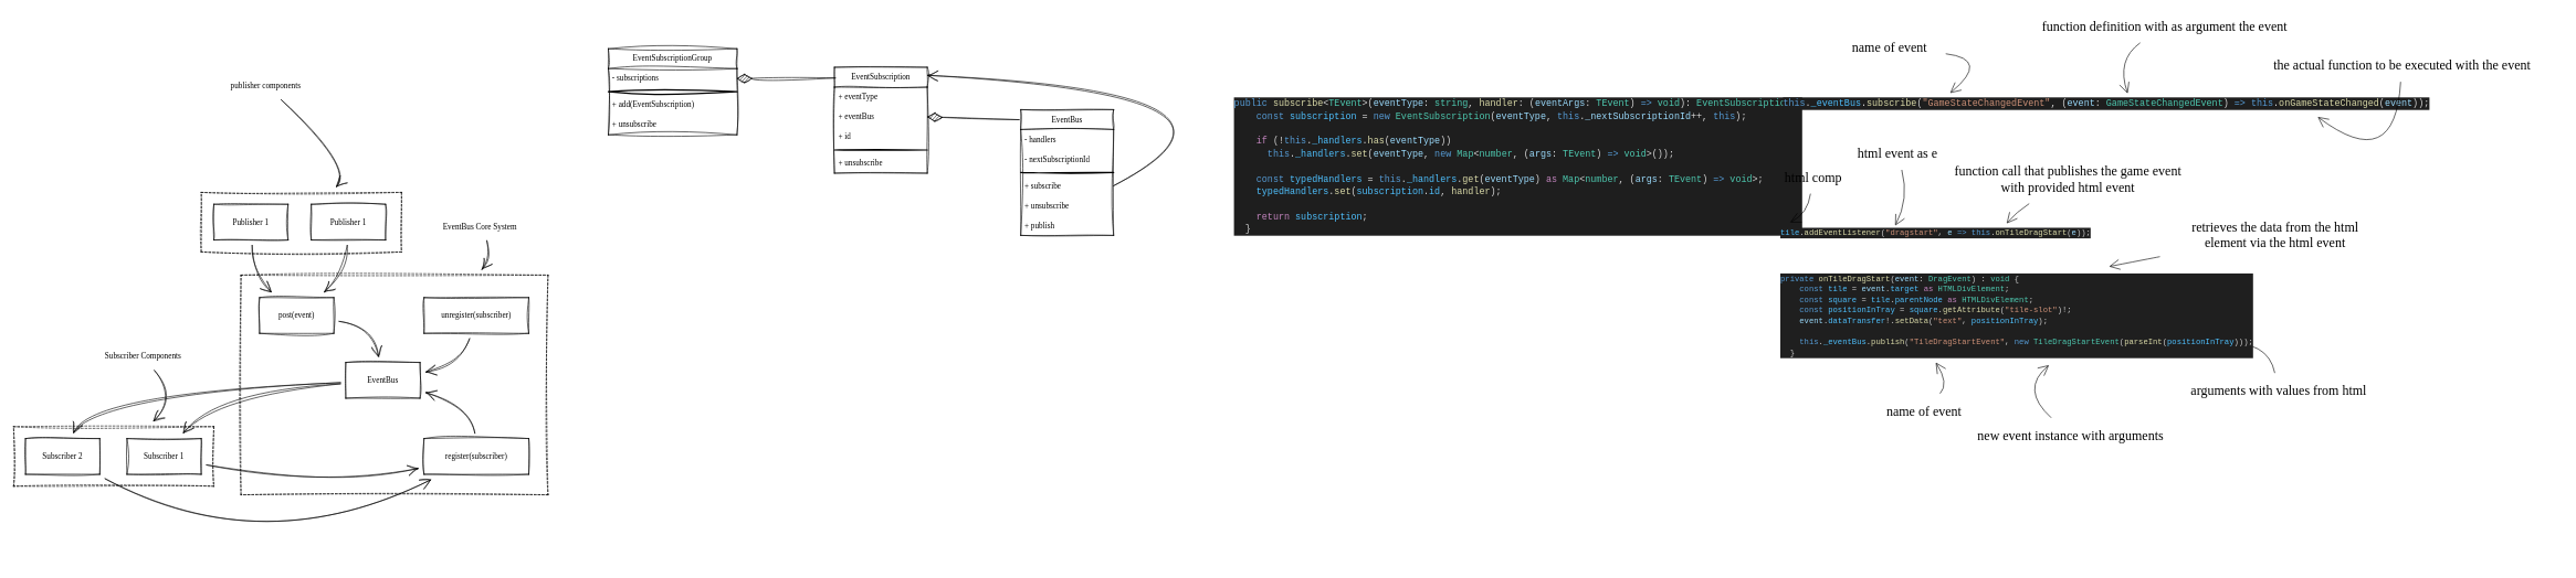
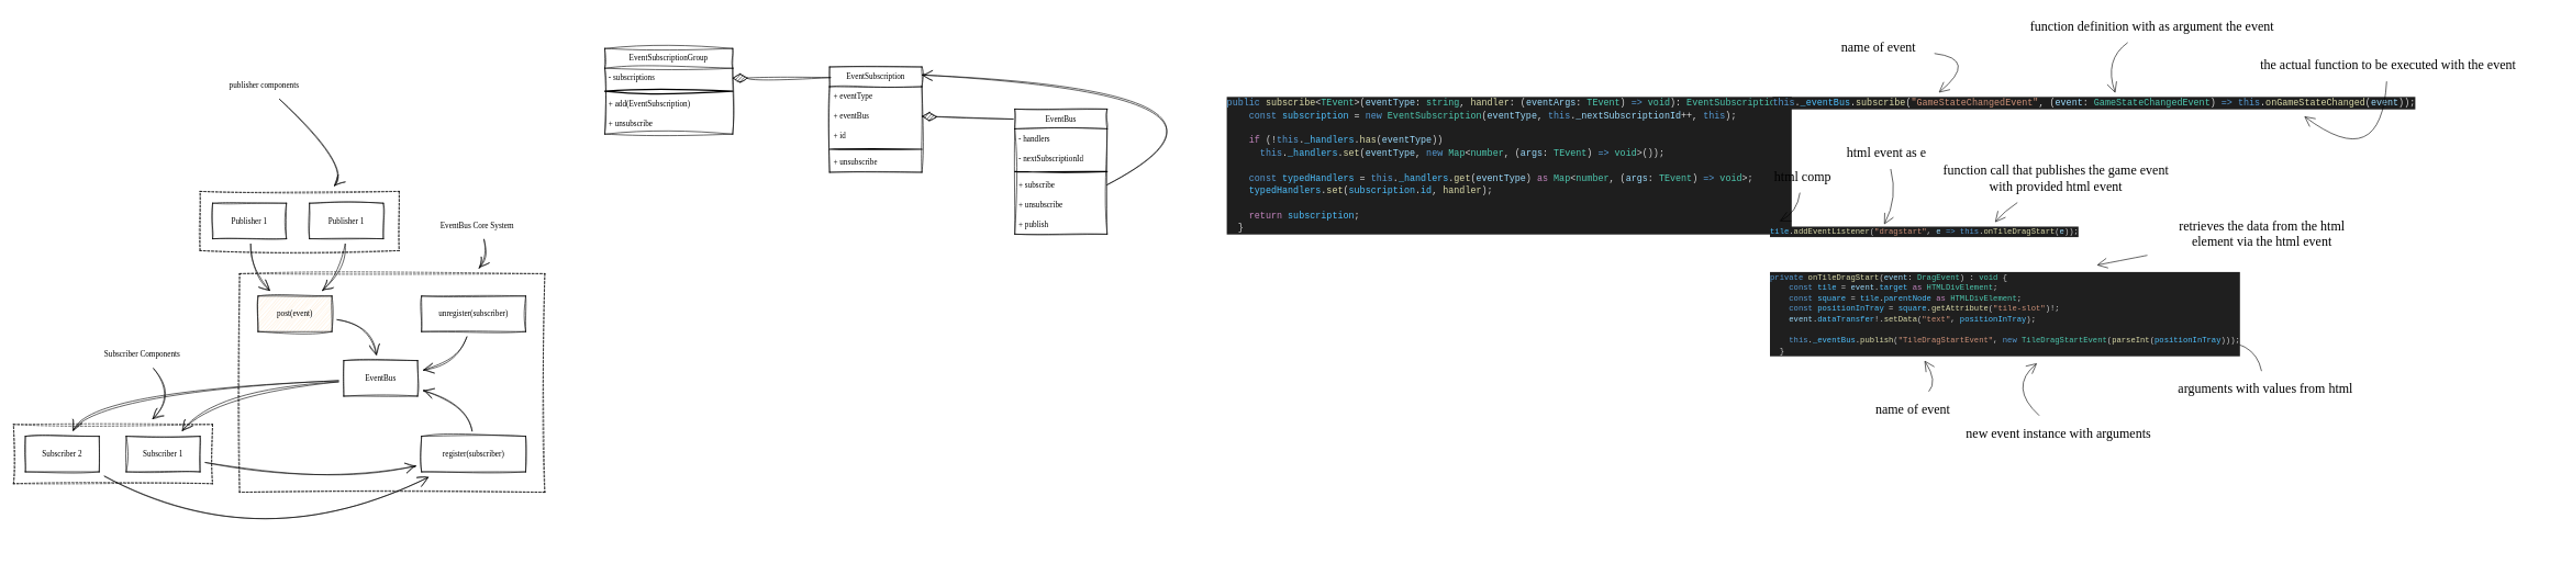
- <mxCell id="9" value="post(event)" style="rounded=0;whiteSpace=wrap;html=1;fontFamily=Architects Daughter;fontSource=https%3A%2F%2Ffonts.googleapis.com%2Fcss%3Ffamily%3DArchitects%2BDaughter;sketch=1;curveFitting=1;jiggle=2;" parent="1" vertex="1"><mxGeometry x="391" y="449" width="112" height="54" as="geometry" /></mxCell>
+ <mxCell id="9" value="post(event)" style="rounded=0;whiteSpace=wrap;html=1;fontFamily=Architects Daughter;fontSource=https%3A%2F%2Ffonts.googleapis.com%2Fcss%3Ffamily%3DArchitects%2BDaughter;sketch=1;curveFitting=1;jiggle=2;fillColor=#ffe6cc;" parent="1" vertex="1"><mxGeometry x="391" y="449" width="112" height="54" as="geometry" /></mxCell>
